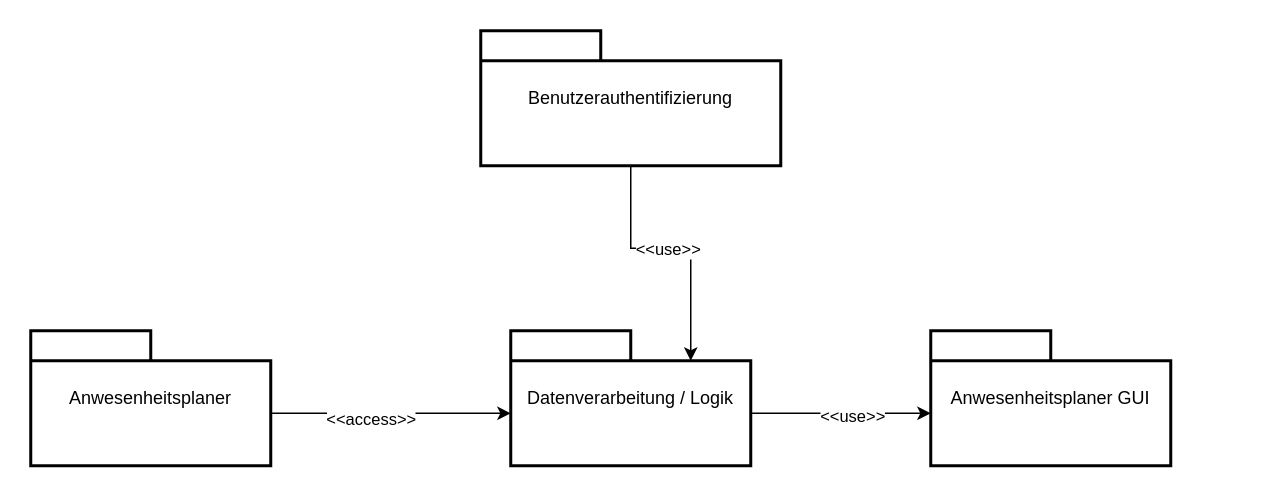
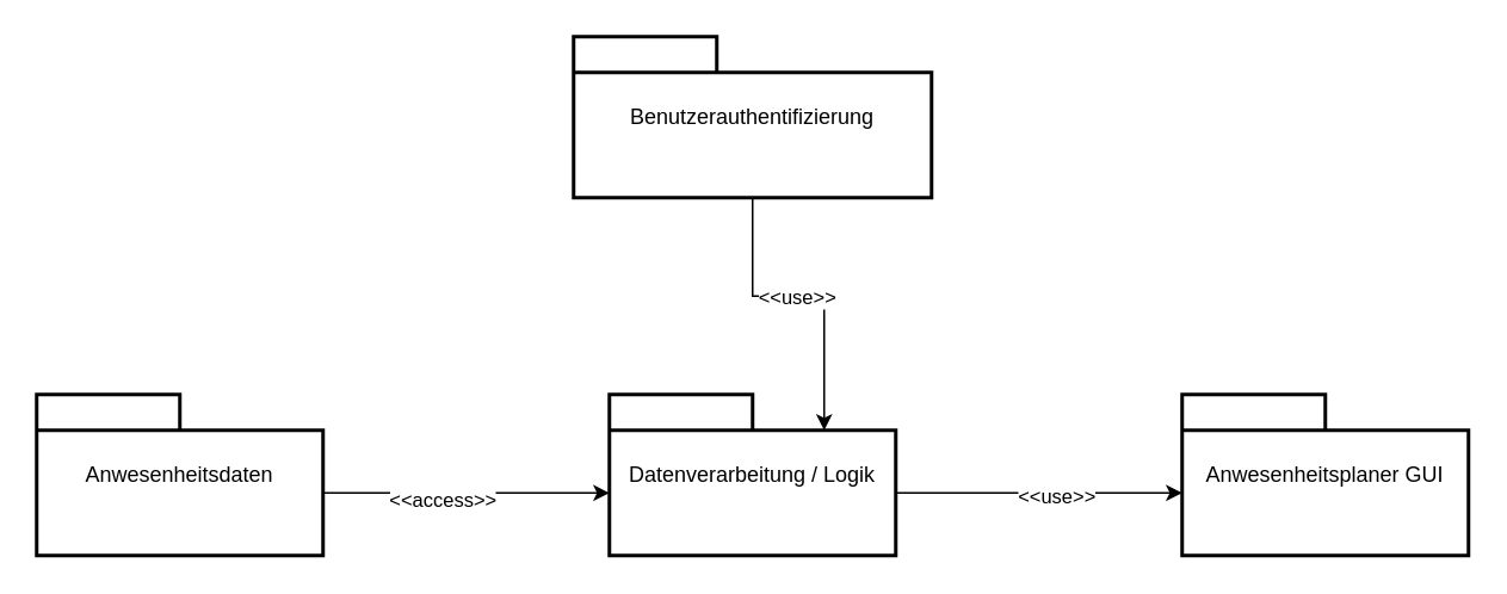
- <mxCell id="7" value="Anwesenheitsplaner" style="shape=folder;tabWidth=80;tabHeight=20;tabPosition=left;strokeWidth=2;html=1;whiteSpace=wrap;align=center;" vertex="1" parent="1"><mxGeometry x="20" y="220" width="160" height="90" as="geometry" /></mxCell>
+ <mxCell id="7" value="Anwesenheitsdaten" style="shape=folder;tabWidth=80;tabHeight=20;tabPosition=left;strokeWidth=2;html=1;whiteSpace=wrap;align=center;" vertex="1" parent="1"><mxGeometry x="20" y="220" width="160" height="90" as="geometry" /></mxCell>
- <mxCell id="4" value="Anwesenheitsplaner GUI" style="shape=folder;tabWidth=80;tabHeight=20;tabPosition=left;strokeWidth=2;html=1;whiteSpace=wrap;align=center;" vertex="1" parent="1"><mxGeometry x="620" y="220" width="160" height="90" as="geometry" /></mxCell>
+ <mxCell id="4" value="Anwesenheitsplaner GUI" style="shape=folder;tabWidth=80;tabHeight=20;tabPosition=left;strokeWidth=2;html=1;whiteSpace=wrap;align=center;" vertex="1" parent="1"><mxGeometry x="660" y="220" width="160" height="90" as="geometry" /></mxCell>
